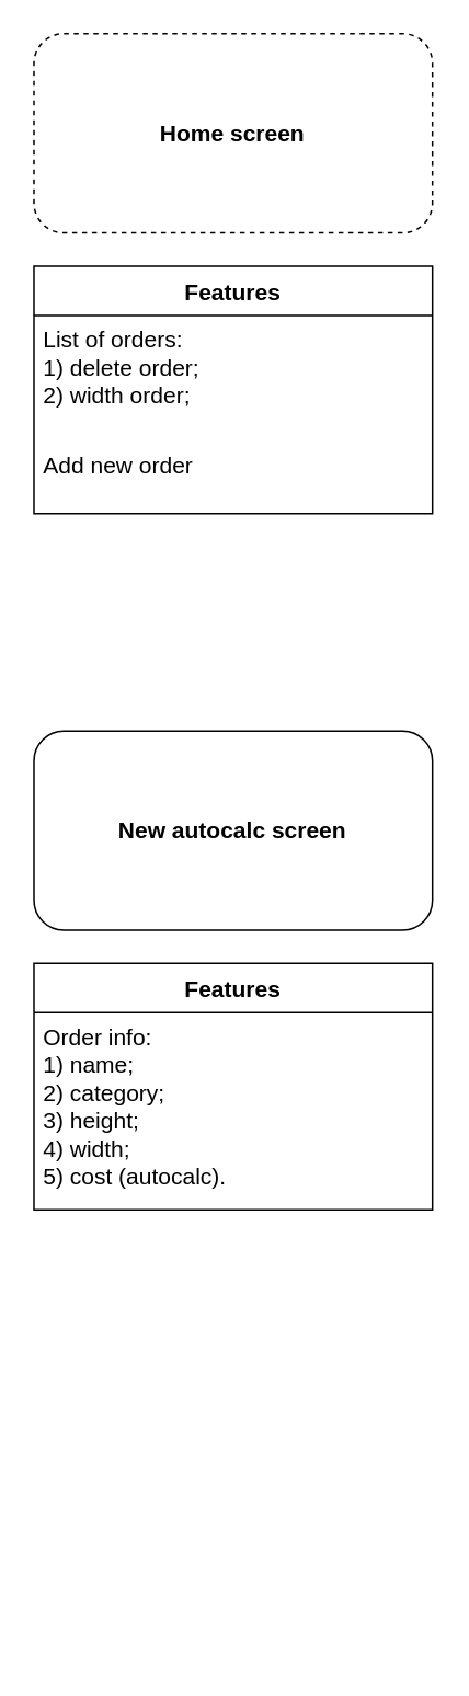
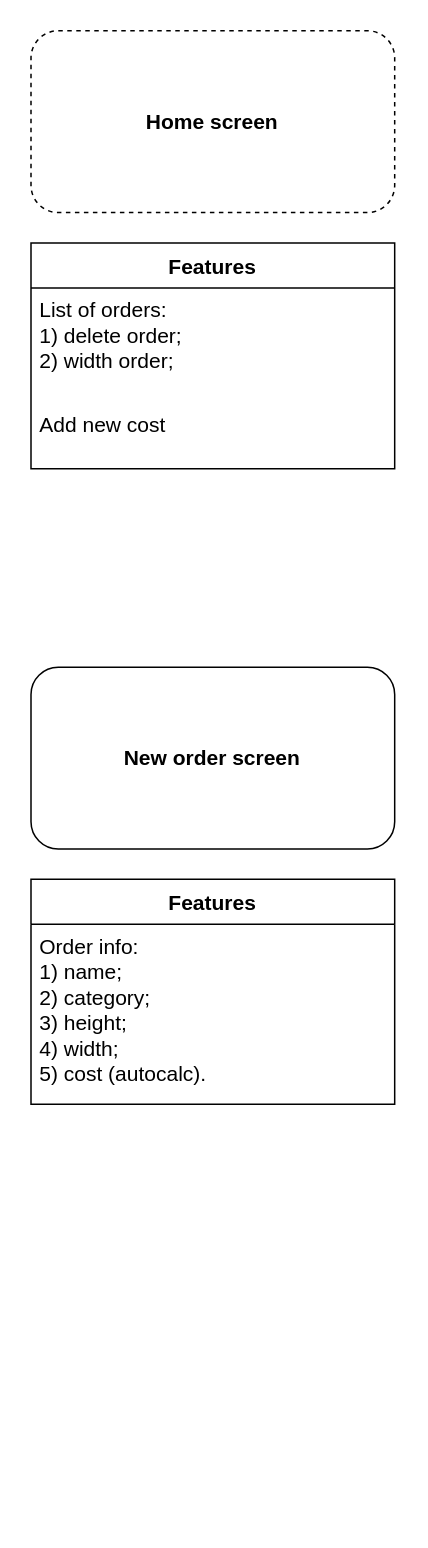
- <mxCell id="6" value="Add new order" style="text;strokeColor=none;fillColor=none;align=left;verticalAlign=middle;spacingLeft=4;spacingRight=4;overflow=hidden;points=[[0,0.5],[1,0.5]];portConstraint=eastwest;rotatable=0;fontFamily=Helvetica;fontSize=14;" vertex="1" parent="4"><mxGeometry y="90" width="242.46" height="60.612" as="geometry" /></mxCell>
+ <mxCell id="6" value="Add new cost" style="text;strokeColor=none;fillColor=none;align=left;verticalAlign=middle;spacingLeft=4;spacingRight=4;overflow=hidden;points=[[0,0.5],[1,0.5]];portConstraint=eastwest;rotatable=0;fontFamily=Helvetica;fontSize=14;" vertex="1" parent="4"><mxGeometry y="90" width="242.46" height="60.612" as="geometry" /></mxCell>
- <mxCell id="7" value="New autocalc screen" style="rounded=1;whiteSpace=wrap;html=1;fontFamily=Helvetica;fontSize=14;fontStyle=1" vertex="1" parent="2"><mxGeometry y="424.286" width="242.46" height="121.224" as="geometry" /></mxCell>
+ <mxCell id="7" value="New order screen" style="rounded=1;whiteSpace=wrap;html=1;fontFamily=Helvetica;fontSize=14;fontStyle=1" vertex="1" parent="2"><mxGeometry y="424.286" width="242.46" height="121.224" as="geometry" /></mxCell>
